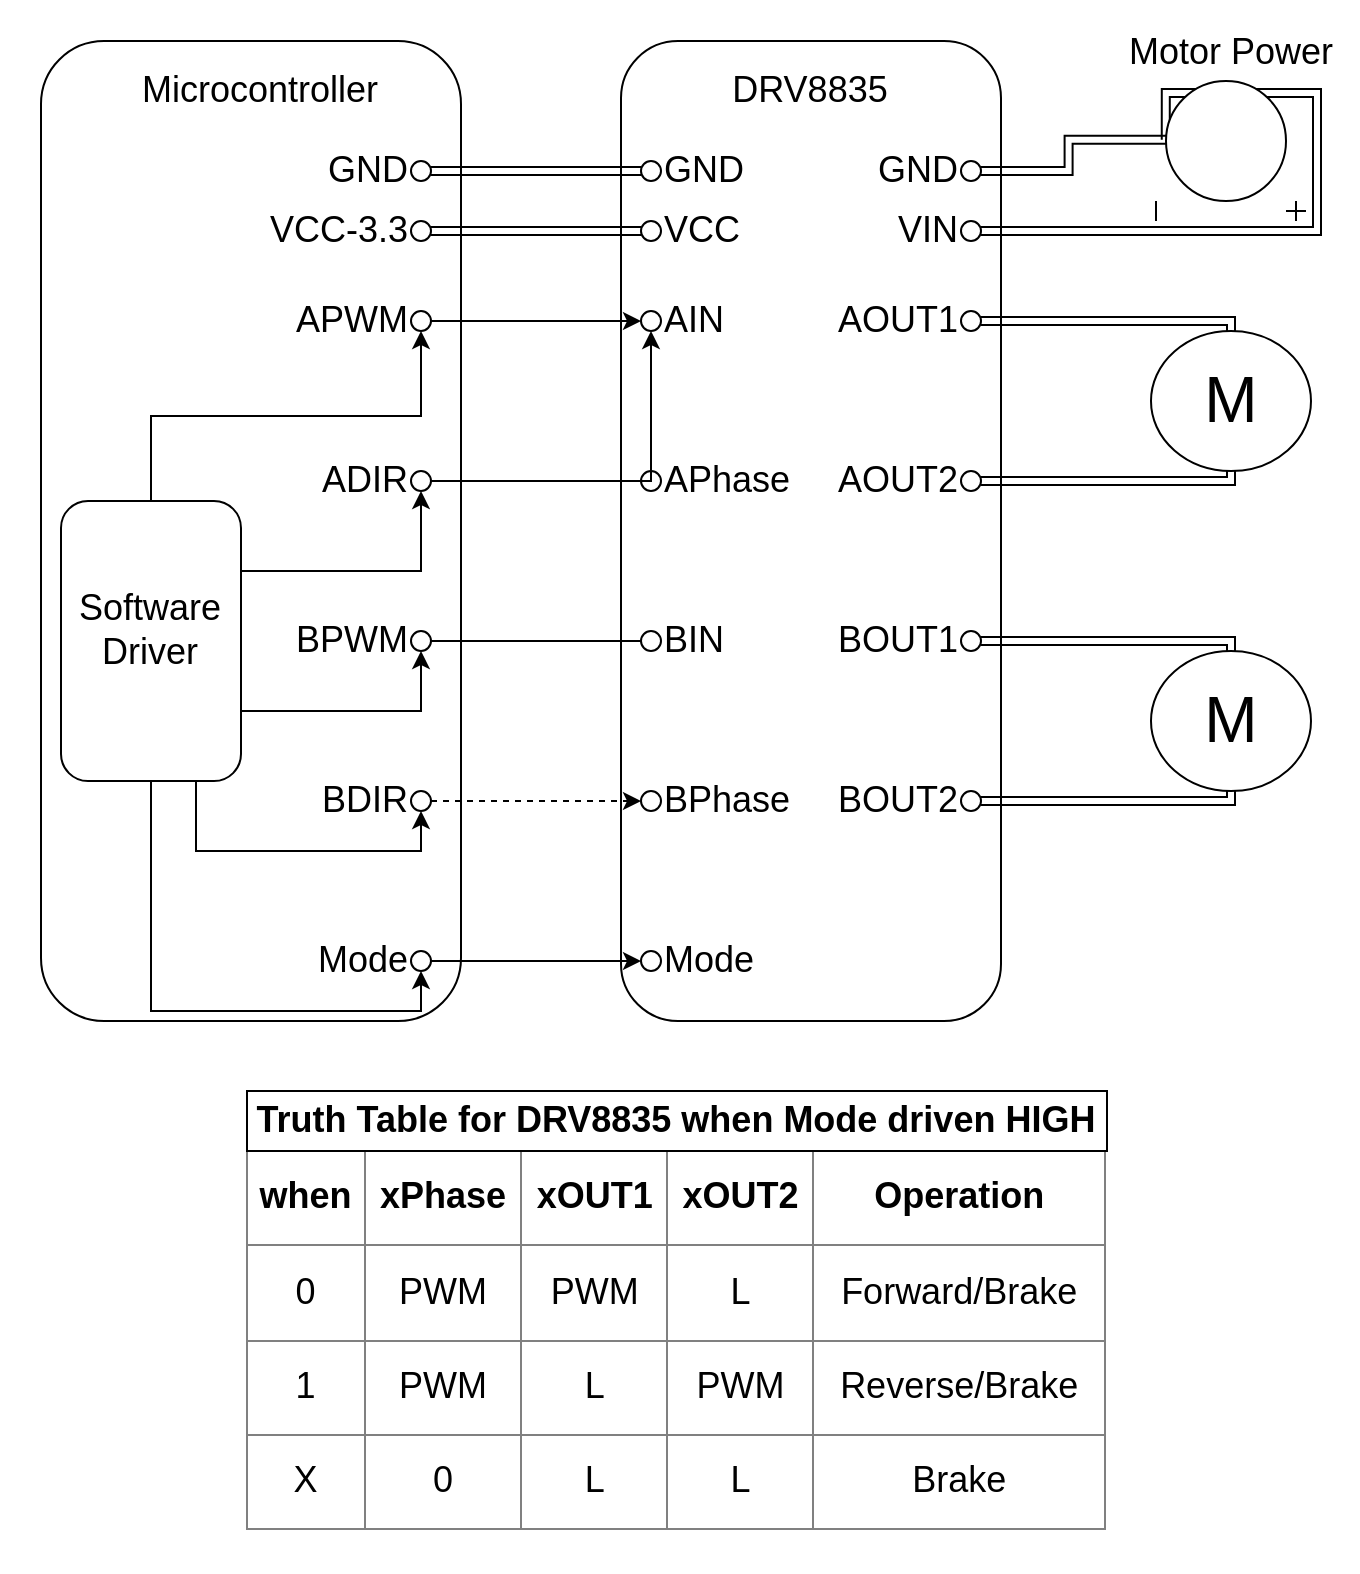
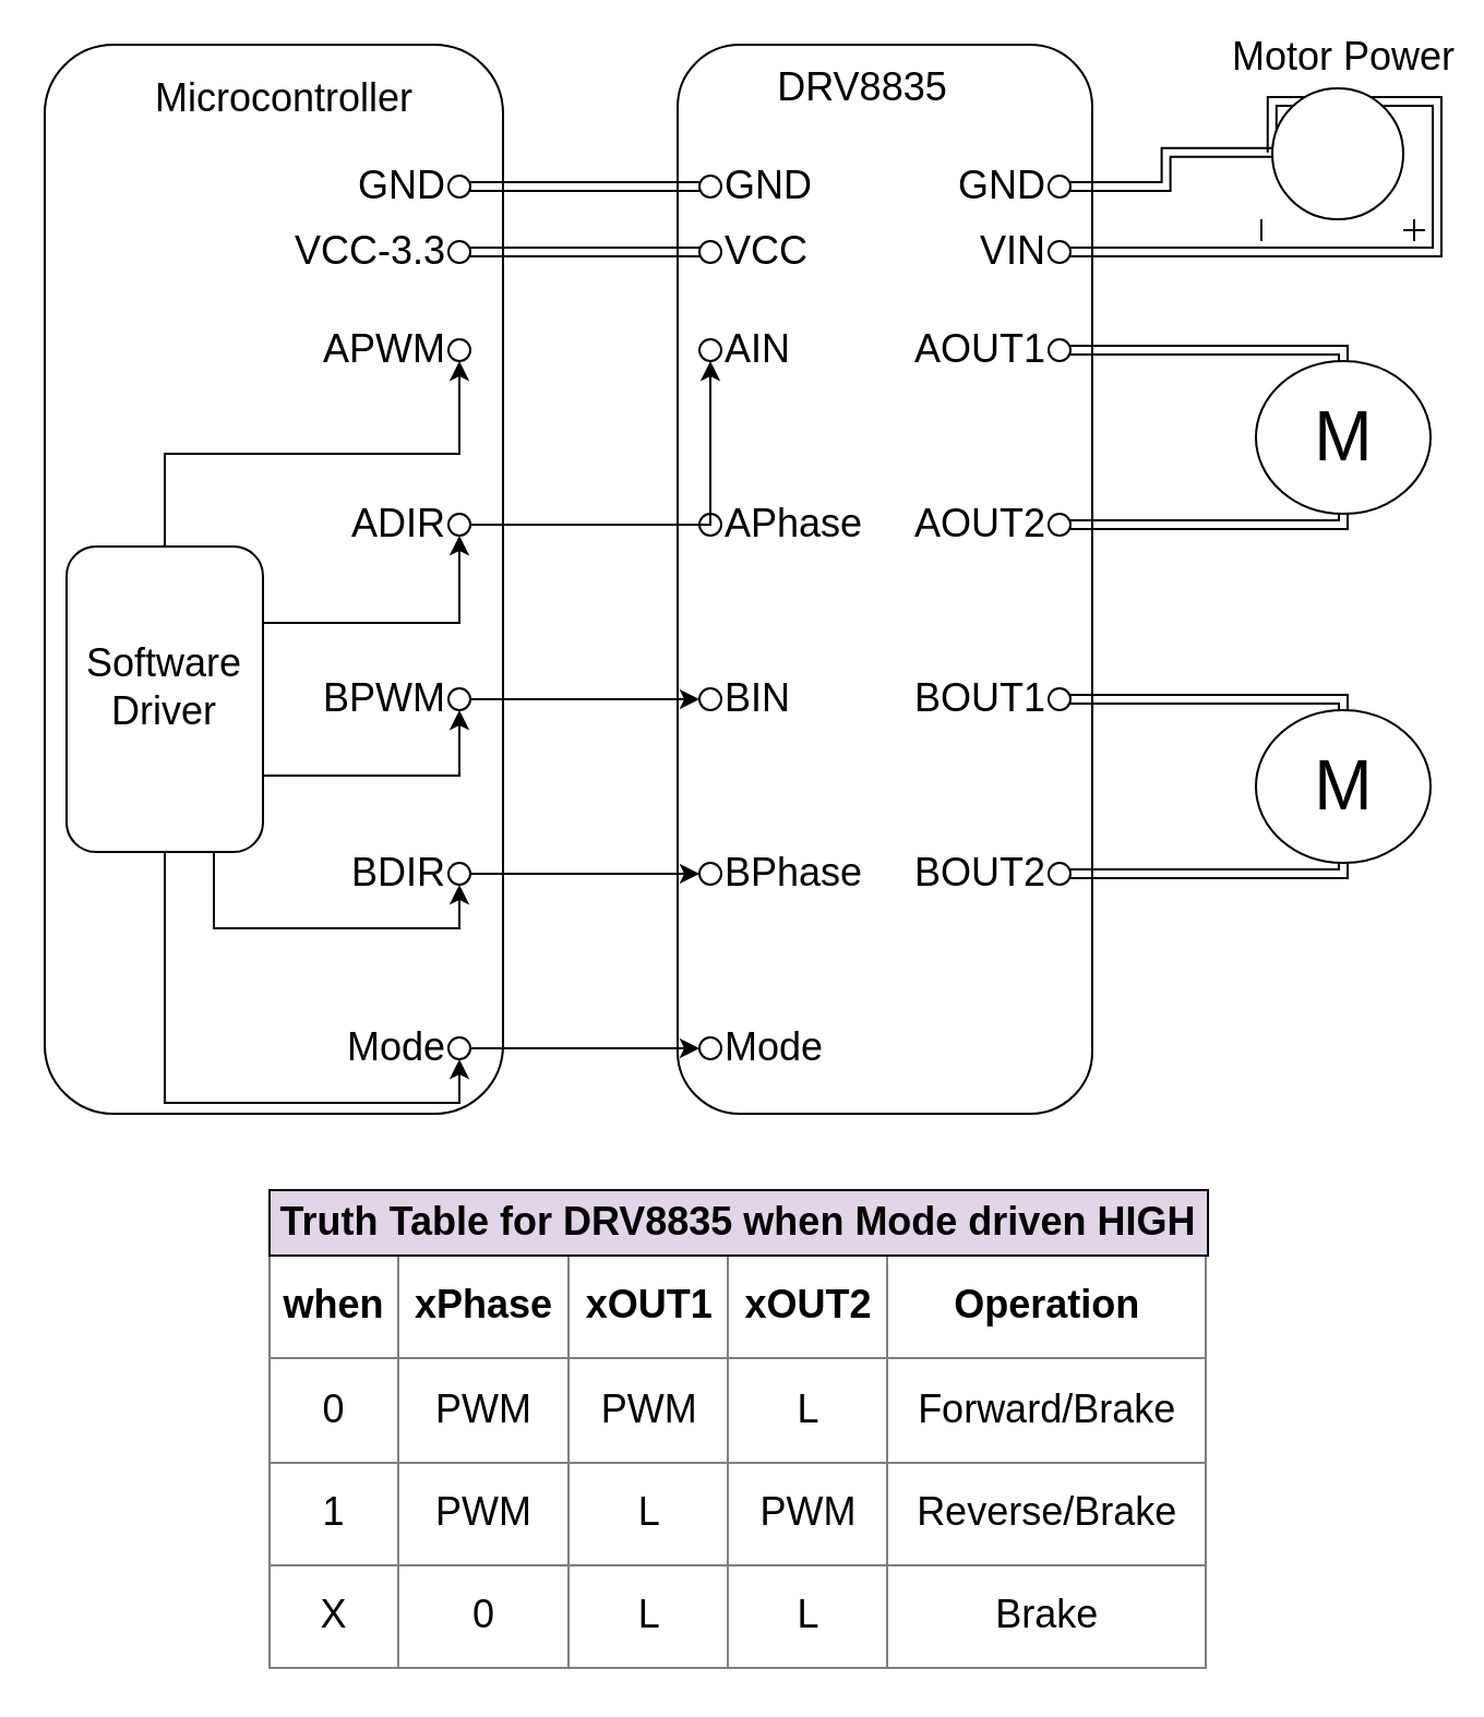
- <mxCell id="37" value="DRV8835" style="text;html=1;strokeColor=none;fillColor=none;align=center;verticalAlign=middle;whiteSpace=wrap;rounded=0;fontSize=18;" vertex="1" parent="1"><mxGeometry x="330" y="35" width="150" height="20" as="geometry" /></mxCell>
+ <mxCell id="37" value="DRV8835" style="text;html=1;strokeColor=none;fillColor=none;align=center;verticalAlign=middle;whiteSpace=wrap;rounded=0;fontSize=18;" vertex="1" parent="1"><mxGeometry x="320" y="30" width="150" height="20" as="geometry" /></mxCell>
- <mxCell id="28" style="edgeStyle=orthogonalEdgeStyle;rounded=0;orthogonalLoop=1;jettySize=auto;html=1;exitX=1;exitY=0.5;exitDx=0;exitDy=0;entryX=0;entryY=0.5;entryDx=0;entryDy=0;fontSize=18;" edge="1" parent="1" source="4" target="18"><mxGeometry relative="1" as="geometry" /></mxCell>
- <mxCell id="29" style="edgeStyle=orthogonalEdgeStyle;rounded=0;orthogonalLoop=1;jettySize=auto;html=1;exitX=1;exitY=0.5;exitDx=0;exitDy=0;entryX=0;entryY=0.5;entryDx=0;entryDy=0;fontSize=18;endArrow=none;" edge="1" parent="1" source="6" target="20"><mxGeometry relative="1" as="geometry" /></mxCell>
+ <mxCell id="29" style="edgeStyle=orthogonalEdgeStyle;rounded=0;orthogonalLoop=1;jettySize=auto;html=1;exitX=1;exitY=0.5;exitDx=0;exitDy=0;entryX=0;entryY=0.5;entryDx=0;entryDy=0;fontSize=18;" edge="1" parent="1" source="6" target="20"><mxGeometry relative="1" as="geometry" /></mxCell>
- <mxCell id="30" style="edgeStyle=orthogonalEdgeStyle;rounded=0;orthogonalLoop=1;jettySize=auto;html=1;exitX=1;exitY=0.5;exitDx=0;exitDy=0;entryX=0;entryY=0.5;entryDx=0;entryDy=0;fontSize=18;dashed=1;" edge="1" parent="1" source="7" target="21"><mxGeometry relative="1" as="geometry" /></mxCell>
+ <mxCell id="30" style="edgeStyle=orthogonalEdgeStyle;rounded=0;orthogonalLoop=1;jettySize=auto;html=1;exitX=1;exitY=0.5;exitDx=0;exitDy=0;entryX=0;entryY=0.5;entryDx=0;entryDy=0;fontSize=18;" edge="1" parent="1" source="7" target="21"><mxGeometry relative="1" as="geometry" /></mxCell>
- <mxCell id="50" value="Truth Table for DRV8835 when Mode driven HIGH" style="rounded=0;whiteSpace=wrap;html=1;fontSize=18;fontStyle=1" vertex="1" parent="1"><mxGeometry x="123" y="545" width="430" height="30" as="geometry" /></mxCell>
+ <mxCell id="50" value="Truth Table for DRV8835 when Mode driven HIGH" style="rounded=0;whiteSpace=wrap;html=1;fontSize=18;fontStyle=1;fillColor=#e1d5e7;" vertex="1" parent="1"><mxGeometry x="123" y="545" width="430" height="30" as="geometry" /></mxCell>
